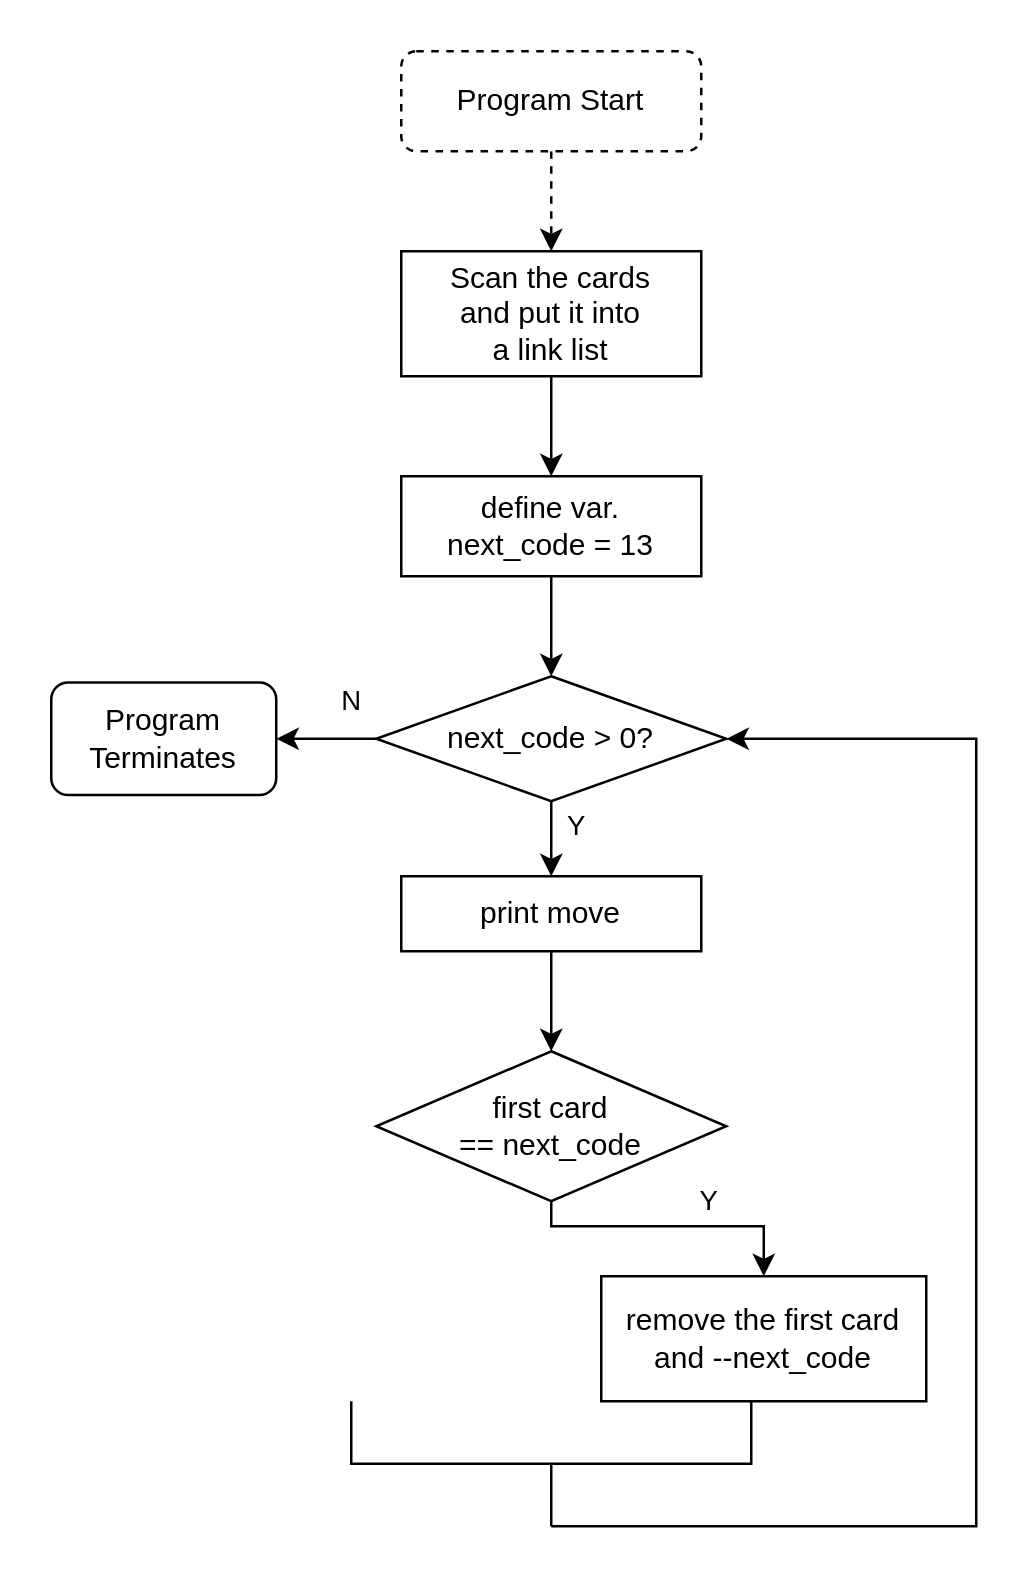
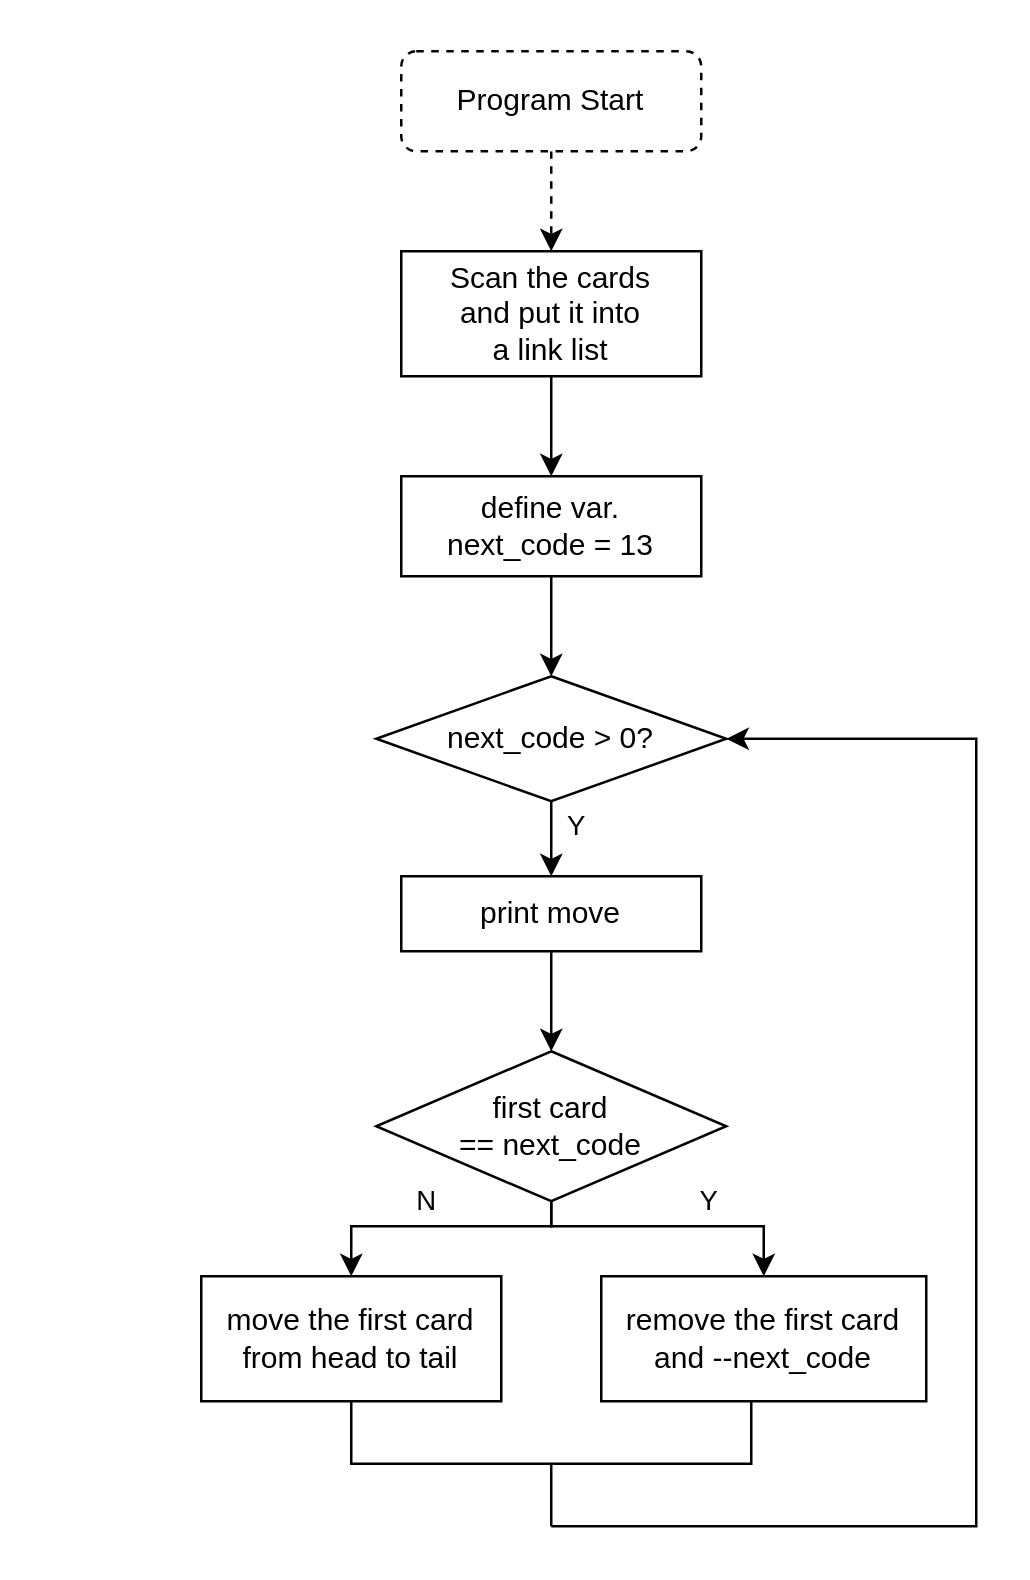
- <mxCell id="4" value="Program &lt;br&gt;Terminates" style="rounded=1;whiteSpace=wrap;html=1;fontSize=12;glass=0;strokeWidth=1;shadow=0;" parent="1" vertex="1"><mxGeometry x="20" y="272.5" width="90" height="45" as="geometry" /></mxCell>
- <mxCell id="8" value="N" style="edgeStyle=orthogonalEdgeStyle;rounded=0;orthogonalLoop=1;jettySize=auto;html=1;" parent="1" source="9" target="4" edge="1"><mxGeometry x="-0.5" y="-15" relative="1" as="geometry"><mxPoint as="offset" /></mxGeometry></mxCell>
+ <mxCell id="15" value="N" style="edgeStyle=orthogonalEdgeStyle;rounded=0;orthogonalLoop=1;jettySize=auto;html=1;exitX=0.5;exitY=1;exitDx=0;exitDy=0;entryX=0.5;entryY=0;entryDx=0;entryDy=0;" parent="1" source="16" target="18" edge="1"><mxGeometry x="0.092" y="-10" relative="1" as="geometry"><Array as="points"><mxPoint x="220" y="490" /><mxPoint x="140" y="490" /></Array><mxPoint as="offset" /></mxGeometry></mxCell>
+ <mxCell id="18" value="move the first card from head to tail" style="rounded=0;whiteSpace=wrap;html=1;" parent="1" vertex="1"><mxGeometry x="80" y="510" width="120" height="50" as="geometry" /></mxCell>
